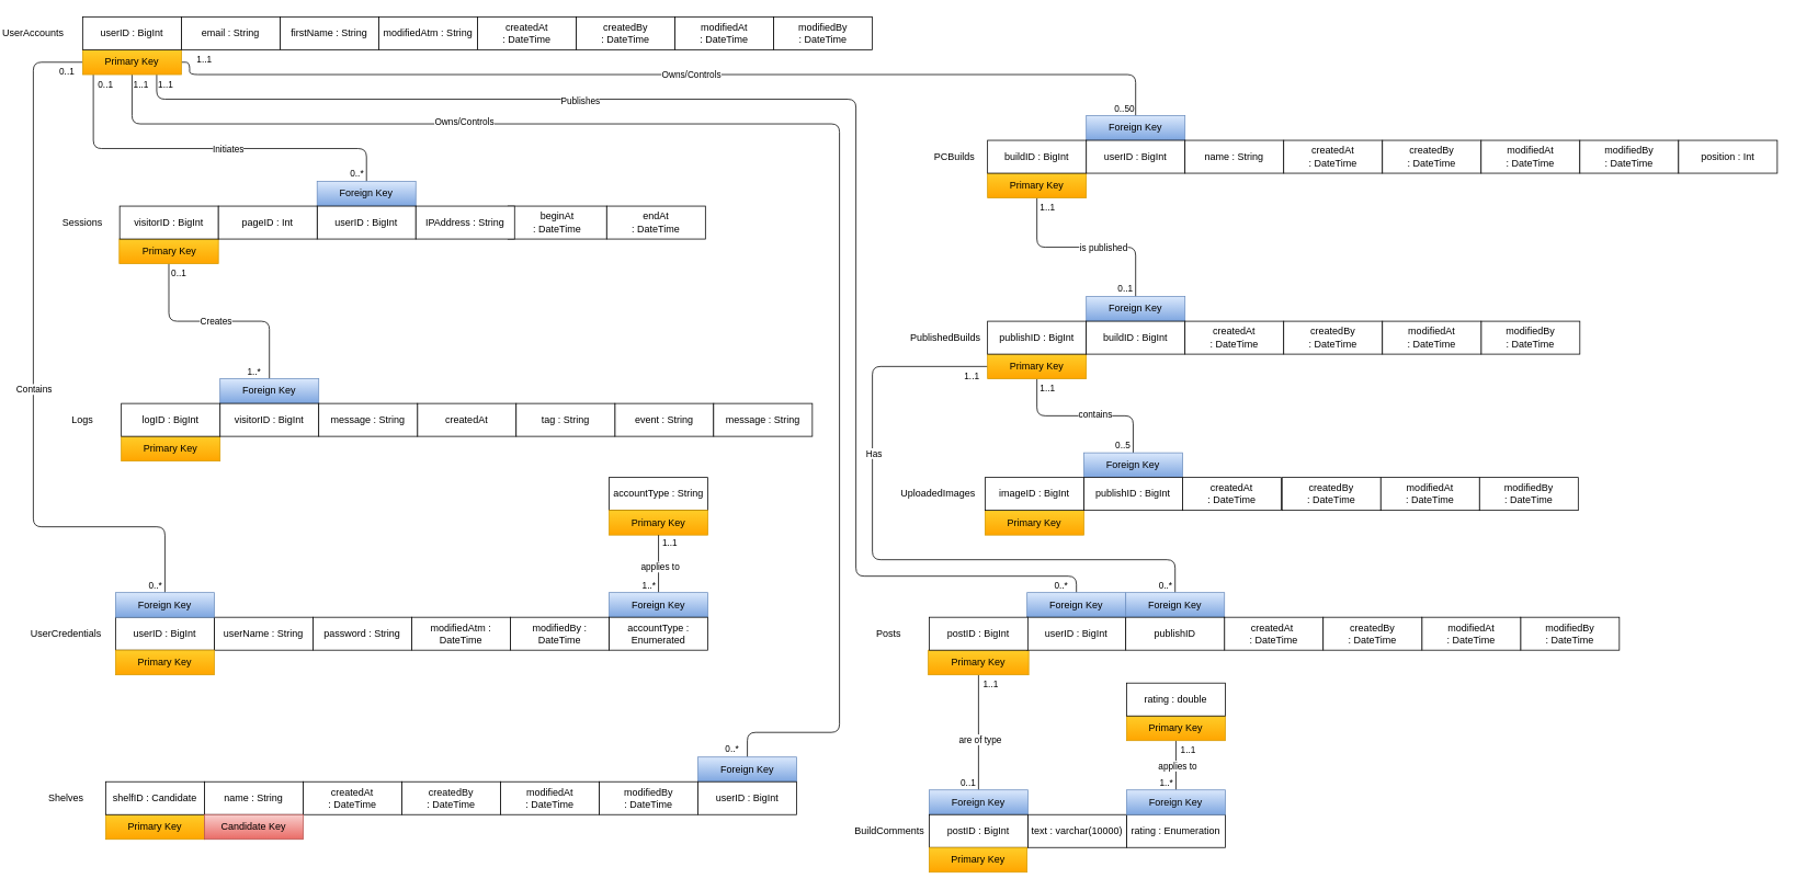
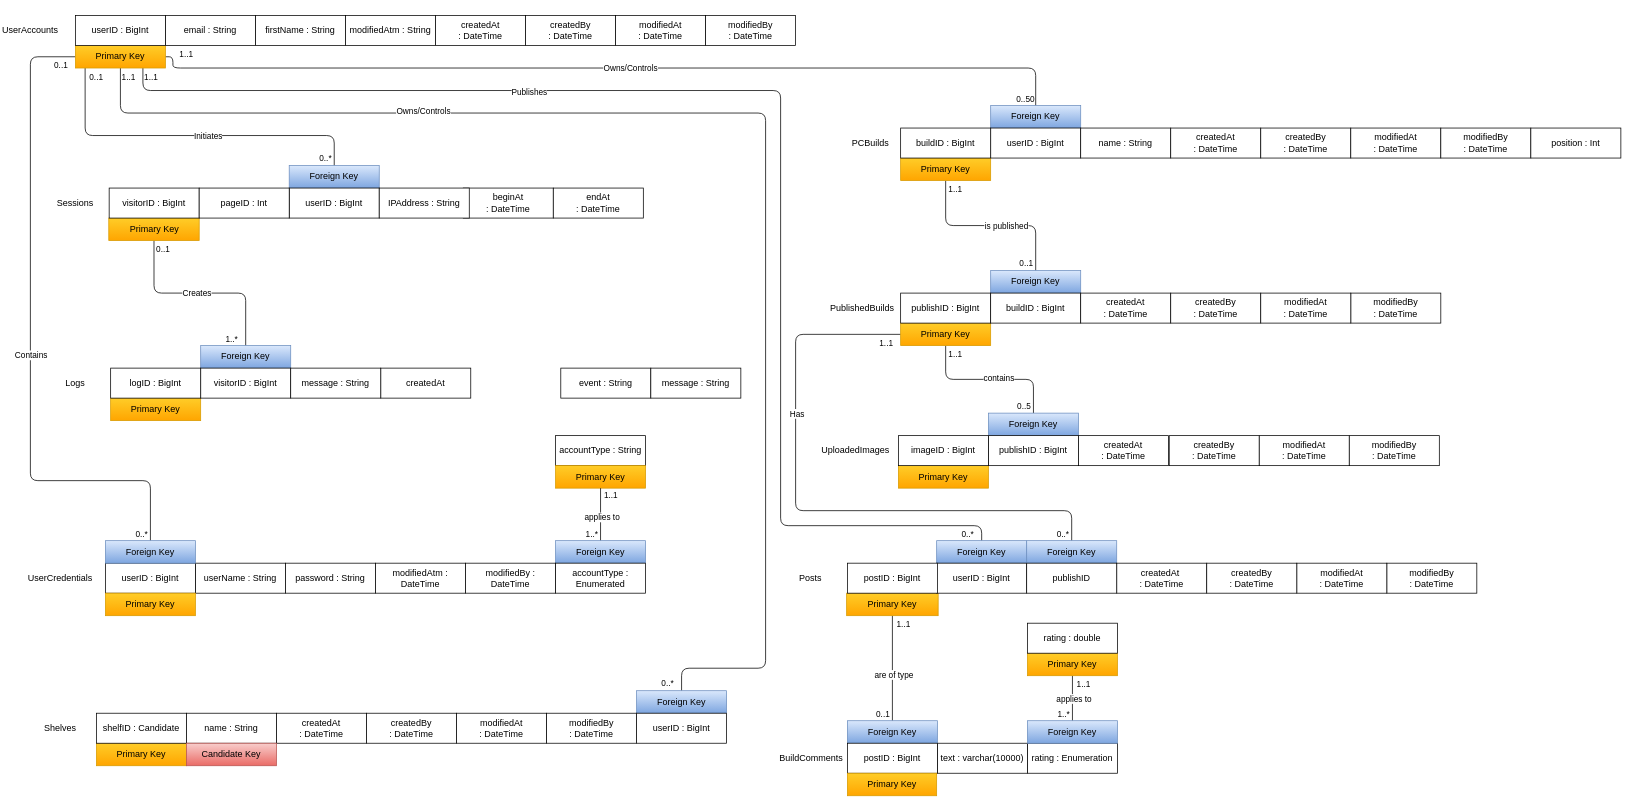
- <mxCell id="80" value="tag : String" style="rounded=0;whiteSpace=wrap;html=1;" parent="73" vertex="1"><mxGeometry x="547" y="30" width="120" height="40" as="geometry" /></mxCell>
